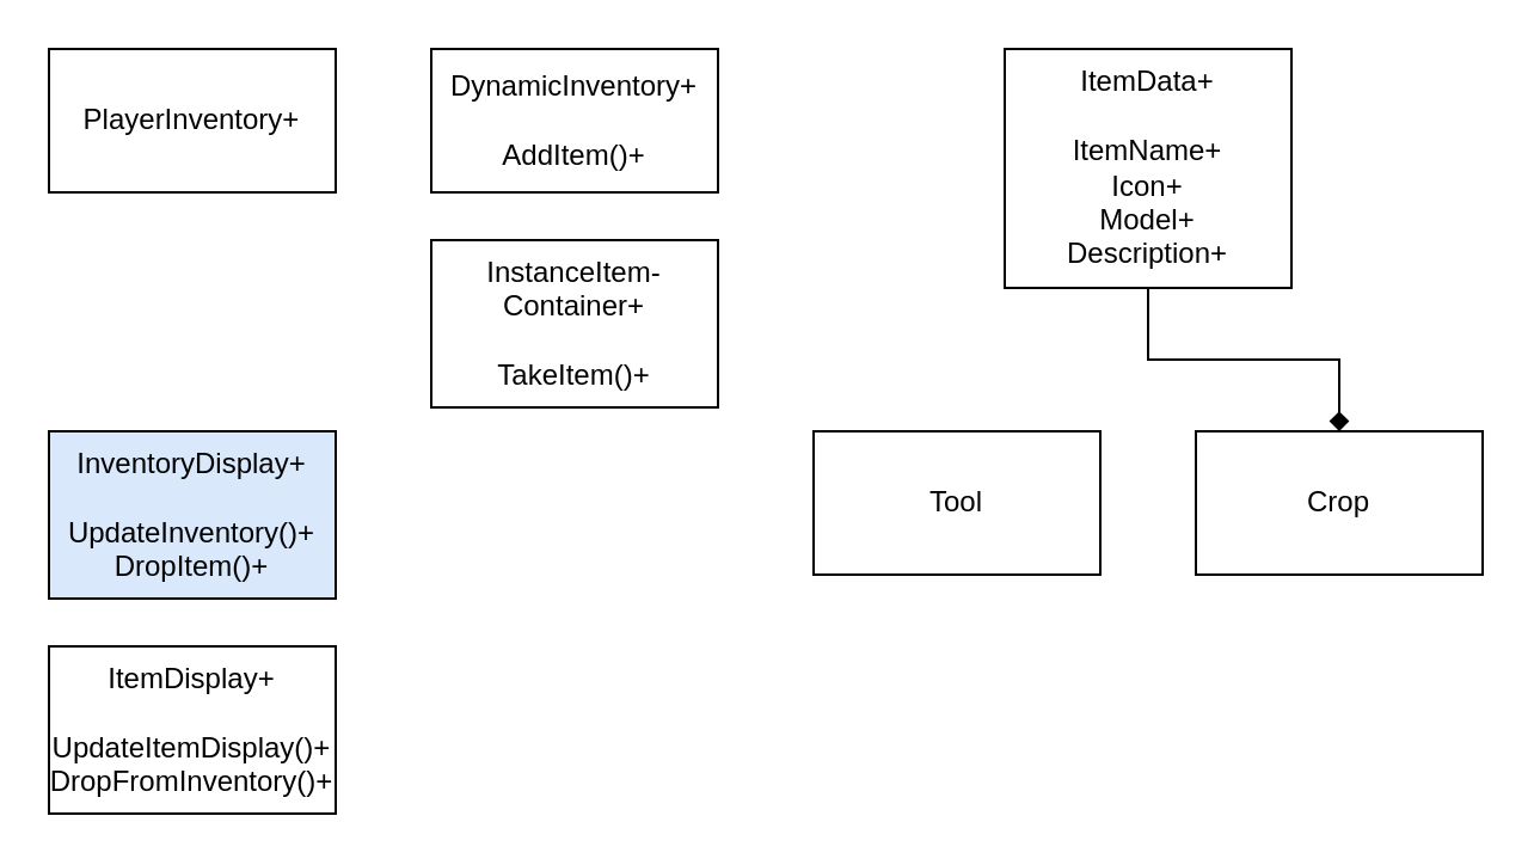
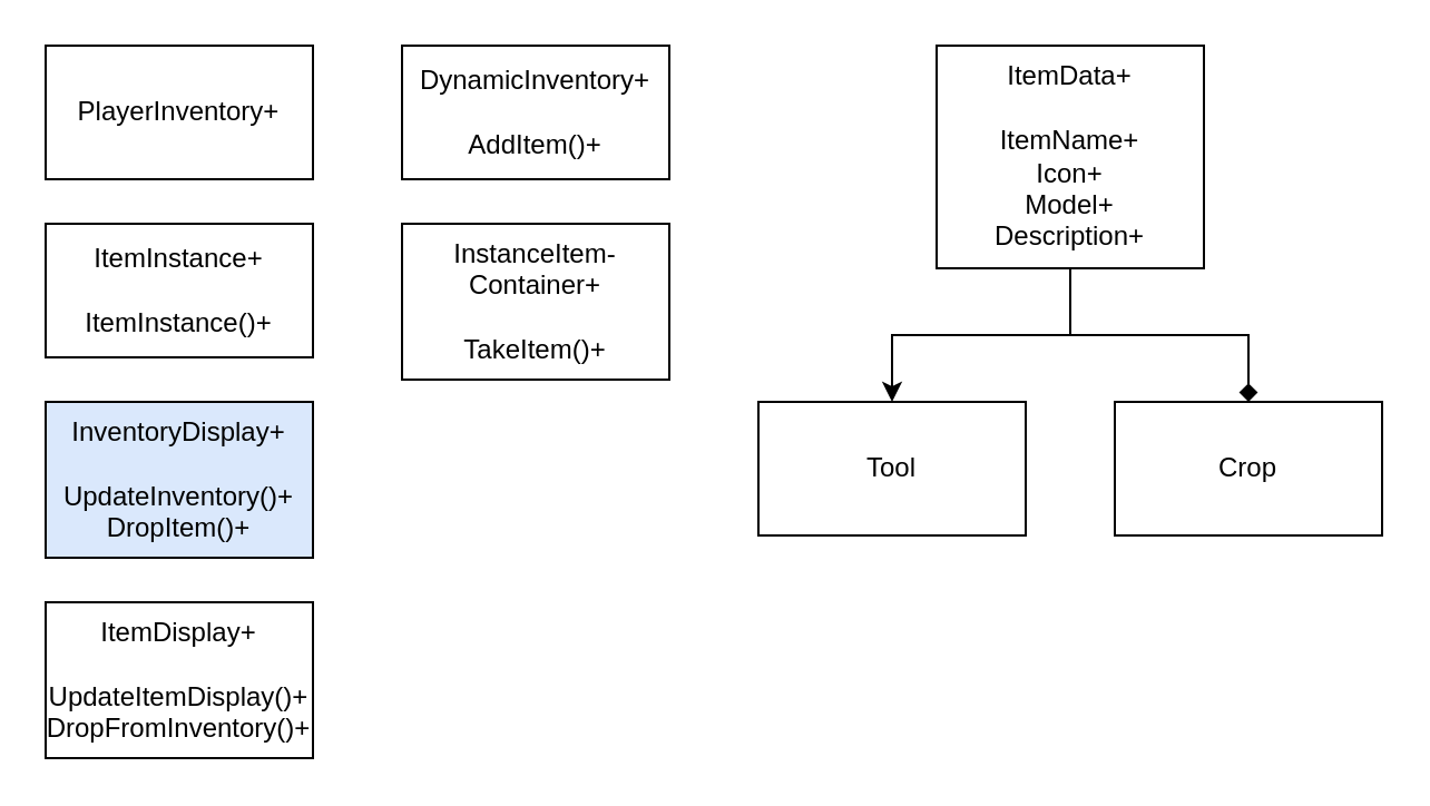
+ <mxCell id="4" value="ItemInstance+&lt;div&gt;&lt;br&gt;&lt;/div&gt;&lt;div&gt;ItemInstance()+&lt;/div&gt;" style="rounded=0;whiteSpace=wrap;html=1;" vertex="1" parent="1"><mxGeometry x="20" y="100" width="120" height="60" as="geometry" /></mxCell>
+ <mxCell id="6" style="edgeStyle=orthogonalEdgeStyle;rounded=0;orthogonalLoop=1;jettySize=auto;html=1;" edge="1" parent="1" source="8" target="11"><mxGeometry relative="1" as="geometry" /></mxCell>
